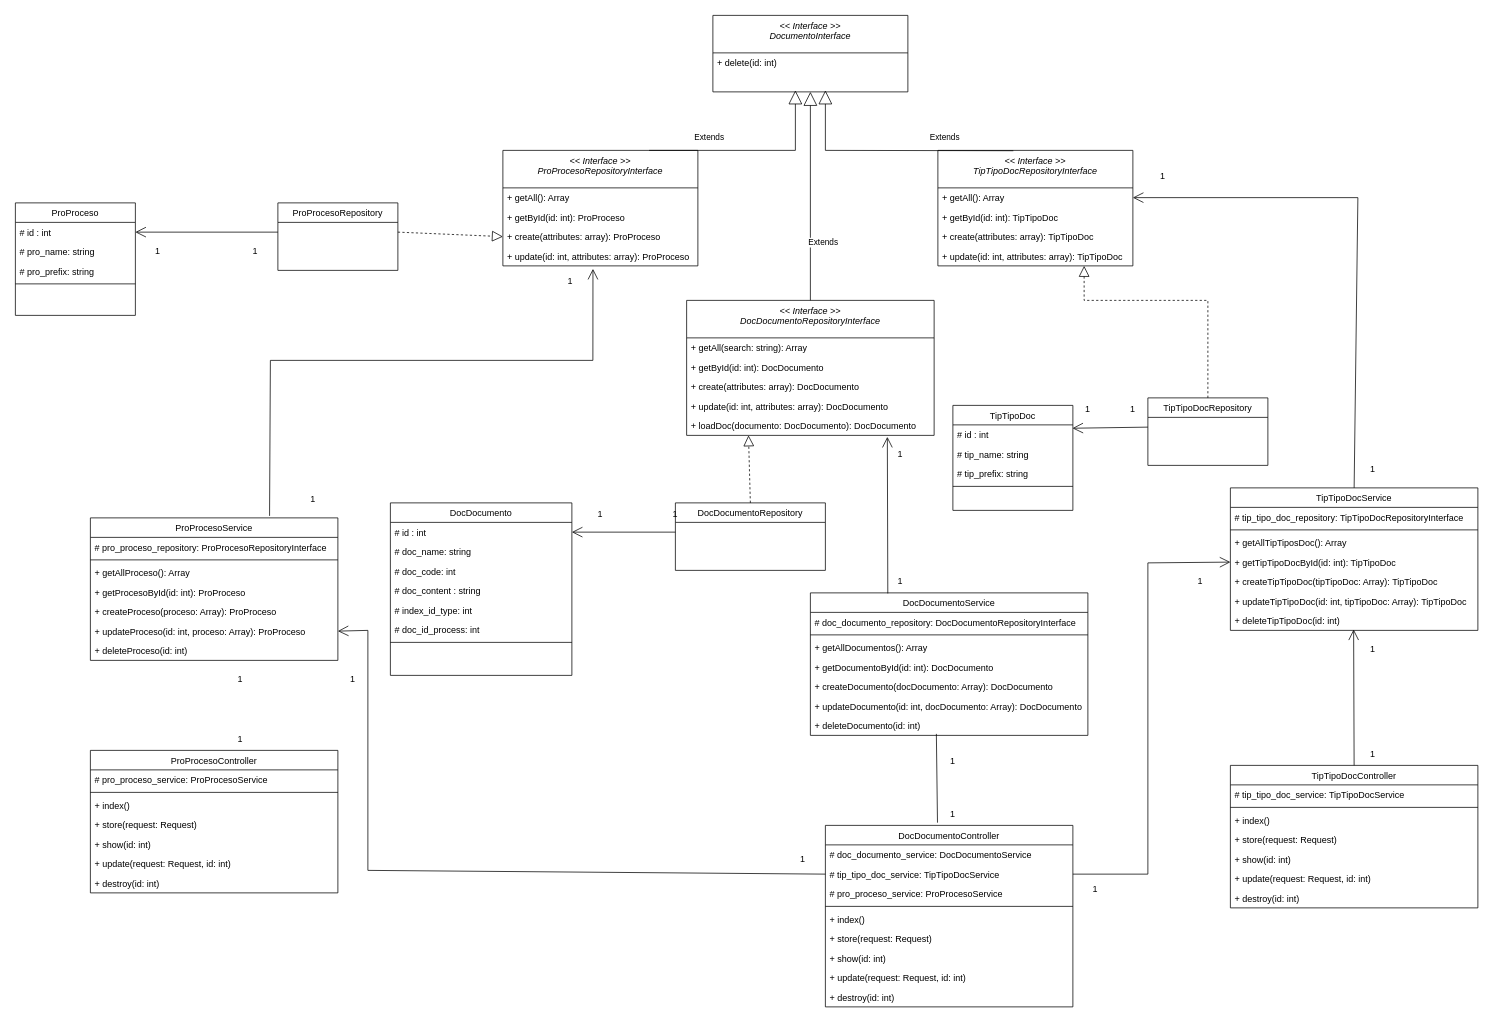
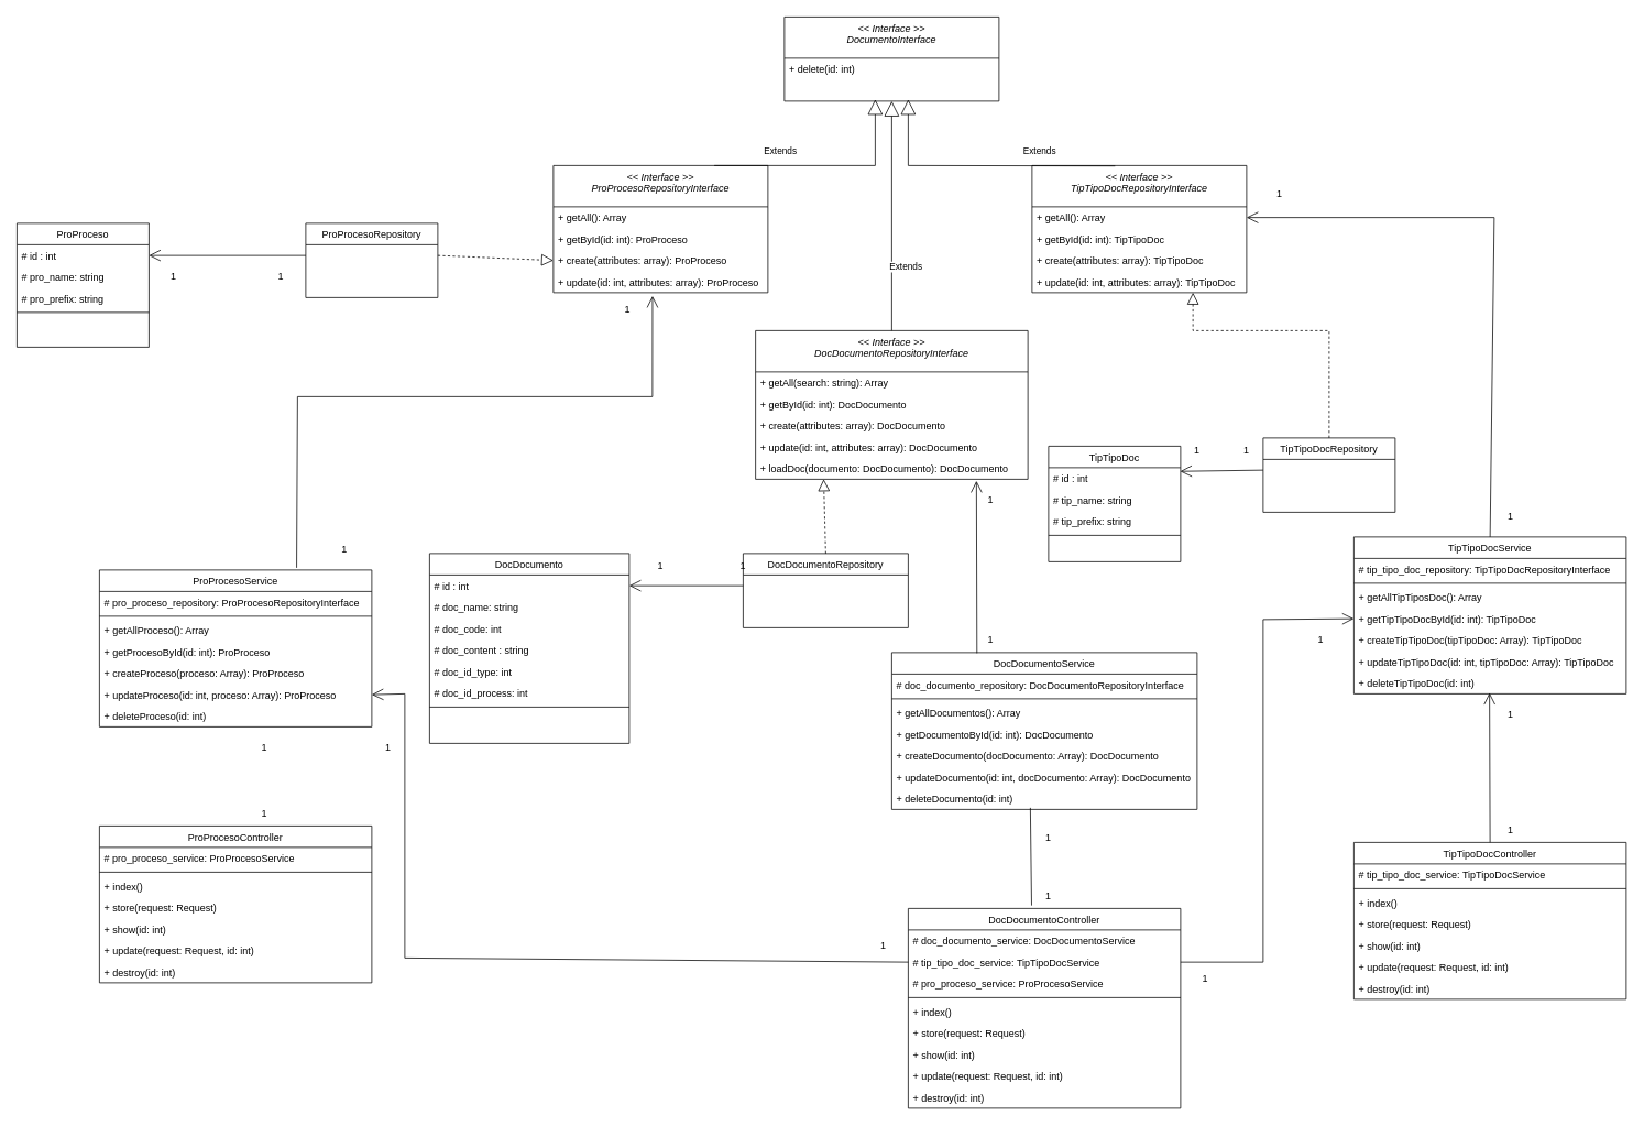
- <mxCell id="17" value="# index_id_type: int" style="text;align=left;verticalAlign=top;spacingLeft=4;spacingRight=4;overflow=hidden;rotatable=0;points=[[0,0.5],[1,0.5]];portConstraint=eastwest;rounded=0;shadow=0;html=0;" parent="12" vertex="1"><mxGeometry y="130" width="242" height="26" as="geometry" /></mxCell>
+ <mxCell id="17" value="# doc_id_type: int" style="text;align=left;verticalAlign=top;spacingLeft=4;spacingRight=4;overflow=hidden;rotatable=0;points=[[0,0.5],[1,0.5]];portConstraint=eastwest;rounded=0;shadow=0;html=0;" parent="12" vertex="1"><mxGeometry y="130" width="242" height="26" as="geometry" /></mxCell>
